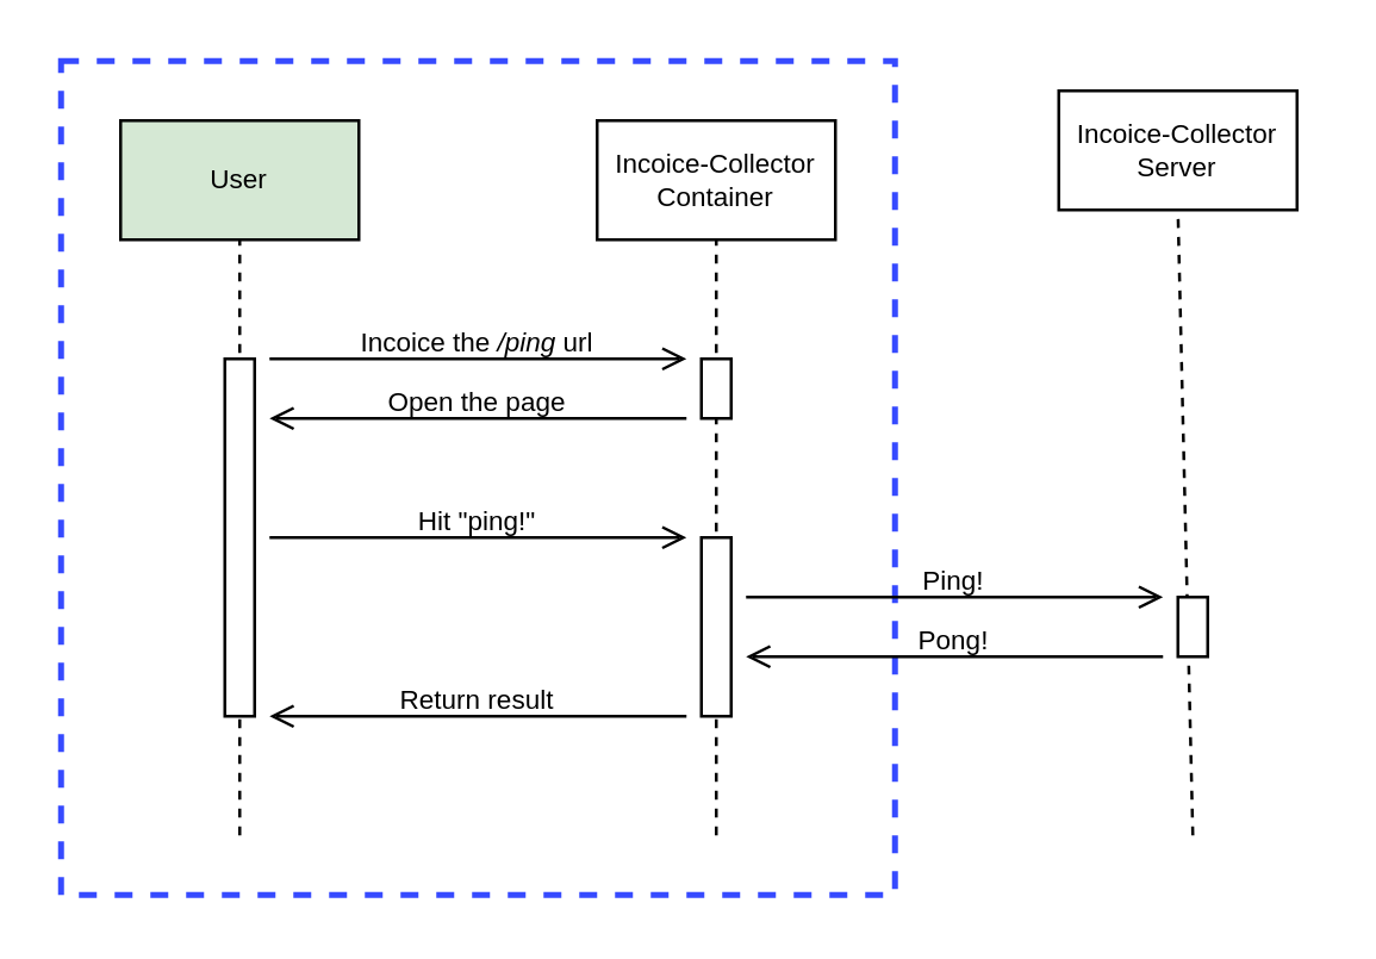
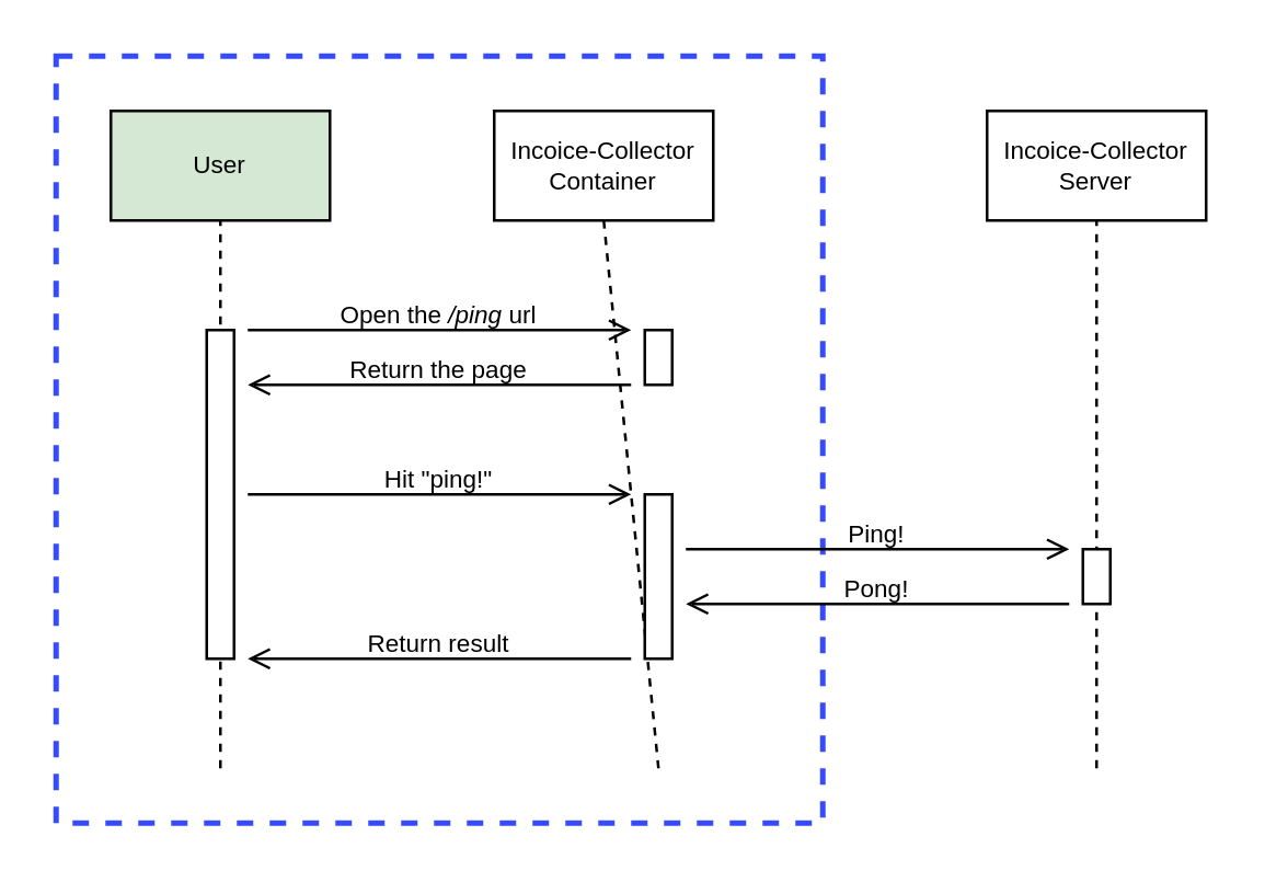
- <mxCell id="8" value="Incoice-Collector&lt;br style=&quot;font-size: 9px;&quot;&gt;Server" style="rounded=0;whiteSpace=wrap;html=1;fontSize=9;" parent="1" vertex="1"><mxGeometry x="355" y="30" width="80" height="40" as="geometry" /></mxCell>
+ <mxCell id="8" value="Incoice-Collector&lt;br style=&quot;font-size: 9px;&quot;&gt;Server" style="rounded=0;whiteSpace=wrap;html=1;fontSize=9;" parent="1" vertex="1"><mxGeometry x="360" y="40" width="80" height="40" as="geometry" /></mxCell>
- <mxCell id="7" value="Incoice-Collector&lt;br&gt;Container" style="rounded=0;whiteSpace=wrap;html=1;fontSize=9;" parent="1" vertex="1"><mxGeometry x="200" y="40" width="80" height="40" as="geometry" /></mxCell>
+ <mxCell id="7" value="Incoice-Collector&lt;br&gt;Container" style="rounded=0;whiteSpace=wrap;html=1;fontSize=9;" parent="1" vertex="1"><mxGeometry x="180" y="40" width="80" height="40" as="geometry" /></mxCell>
- <mxCell id="21" value="Incoice the&amp;nbsp;&lt;i style=&quot;border-color: var(--border-color);&quot;&gt;/ping&lt;/i&gt;&amp;nbsp;url" style="text;html=1;strokeColor=none;fillColor=none;align=center;verticalAlign=middle;whiteSpace=wrap;rounded=0;fontSize=9;" parent="1" vertex="1"><mxGeometry x="90" y="110" width="140" height="10" as="geometry" /></mxCell>
+ <mxCell id="21" value="Open the&amp;nbsp;&lt;i style=&quot;border-color: var(--border-color);&quot;&gt;/ping&lt;/i&gt;&amp;nbsp;url" style="text;html=1;strokeColor=none;fillColor=none;align=center;verticalAlign=middle;whiteSpace=wrap;rounded=0;fontSize=9;" parent="1" vertex="1"><mxGeometry x="90" y="110" width="140" height="10" as="geometry" /></mxCell>
- <mxCell id="24" value="Open the page" style="text;html=1;strokeColor=none;fillColor=none;align=center;verticalAlign=middle;whiteSpace=wrap;rounded=0;fontSize=9;" parent="1" vertex="1"><mxGeometry x="90" y="130" width="140" height="10" as="geometry" /></mxCell>
+ <mxCell id="24" value="Return the page" style="text;html=1;strokeColor=none;fillColor=none;align=center;verticalAlign=middle;whiteSpace=wrap;rounded=0;fontSize=9;" parent="1" vertex="1"><mxGeometry x="90" y="130" width="140" height="10" as="geometry" /></mxCell>
